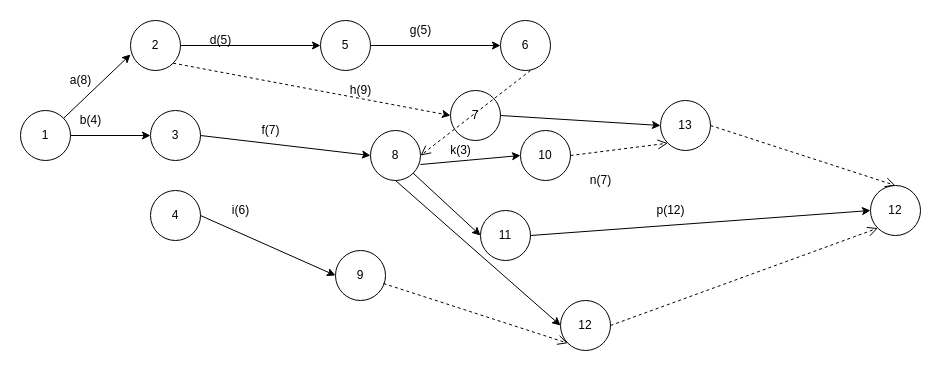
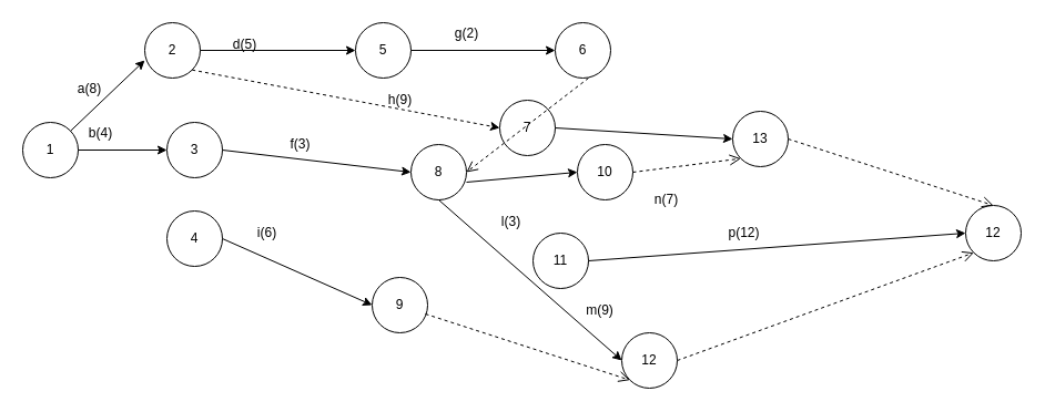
- <mxCell id="15" value="g(5)" style="text;html=1;align=center;verticalAlign=middle;resizable=0;points=[];autosize=1;" vertex="1" parent="1"><mxGeometry x="400" width="40" height="20" as="geometry" y="20" /></mxCell>
+ <mxCell id="15" value="g(2)" style="text;html=1;align=center;verticalAlign=middle;resizable=0;points=[];autosize=1;" vertex="1" parent="1"><mxGeometry x="400" width="40" height="20" as="geometry" y="20" /></mxCell>
- <mxCell id="21" value="f(7)" style="text;html=1;align=center;verticalAlign=middle;resizable=0;points=[];autosize=1;" vertex="1" parent="1"><mxGeometry x="255" y="120" width="30" height="20" as="geometry" /></mxCell>
+ <mxCell id="21" value="f(3)" style="text;html=1;align=center;verticalAlign=middle;resizable=0;points=[];autosize=1;" vertex="1" parent="1"><mxGeometry x="255" y="120" width="30" height="20" as="geometry" /></mxCell>
- <mxCell id="28" value="k(3)" style="text;html=1;align=center;verticalAlign=middle;resizable=0;points=[];autosize=1;" vertex="1" parent="1"><mxGeometry x="440" y="140" width="40" height="20" as="geometry" /></mxCell>
+ <mxCell id="31" value="l(3)" style="text;html=1;align=center;verticalAlign=middle;resizable=0;points=[];autosize=1;" vertex="1" parent="1"><mxGeometry x="445" y="190" width="30" height="20" as="geometry" /></mxCell>
- <mxCell id="30" value="" style="endArrow=classic;html=1;exitX=1;exitY=1;exitDx=0;exitDy=0;entryX=0;entryY=0.5;entryDx=0;entryDy=0;" edge="1" parent="1" source="19" target="29"><mxGeometry width="50" height="50" relative="1" as="geometry"><mxPoint x="420" y="230" as="sourcePoint" /><mxPoint x="470" y="180" as="targetPoint" /></mxGeometry></mxCell>
+ <mxCell id="34" value="m(9)" style="text;html=1;align=center;verticalAlign=middle;resizable=0;points=[];autosize=1;" vertex="1" parent="1"><mxGeometry x="520" y="270" width="40" height="20" as="geometry" /></mxCell>
